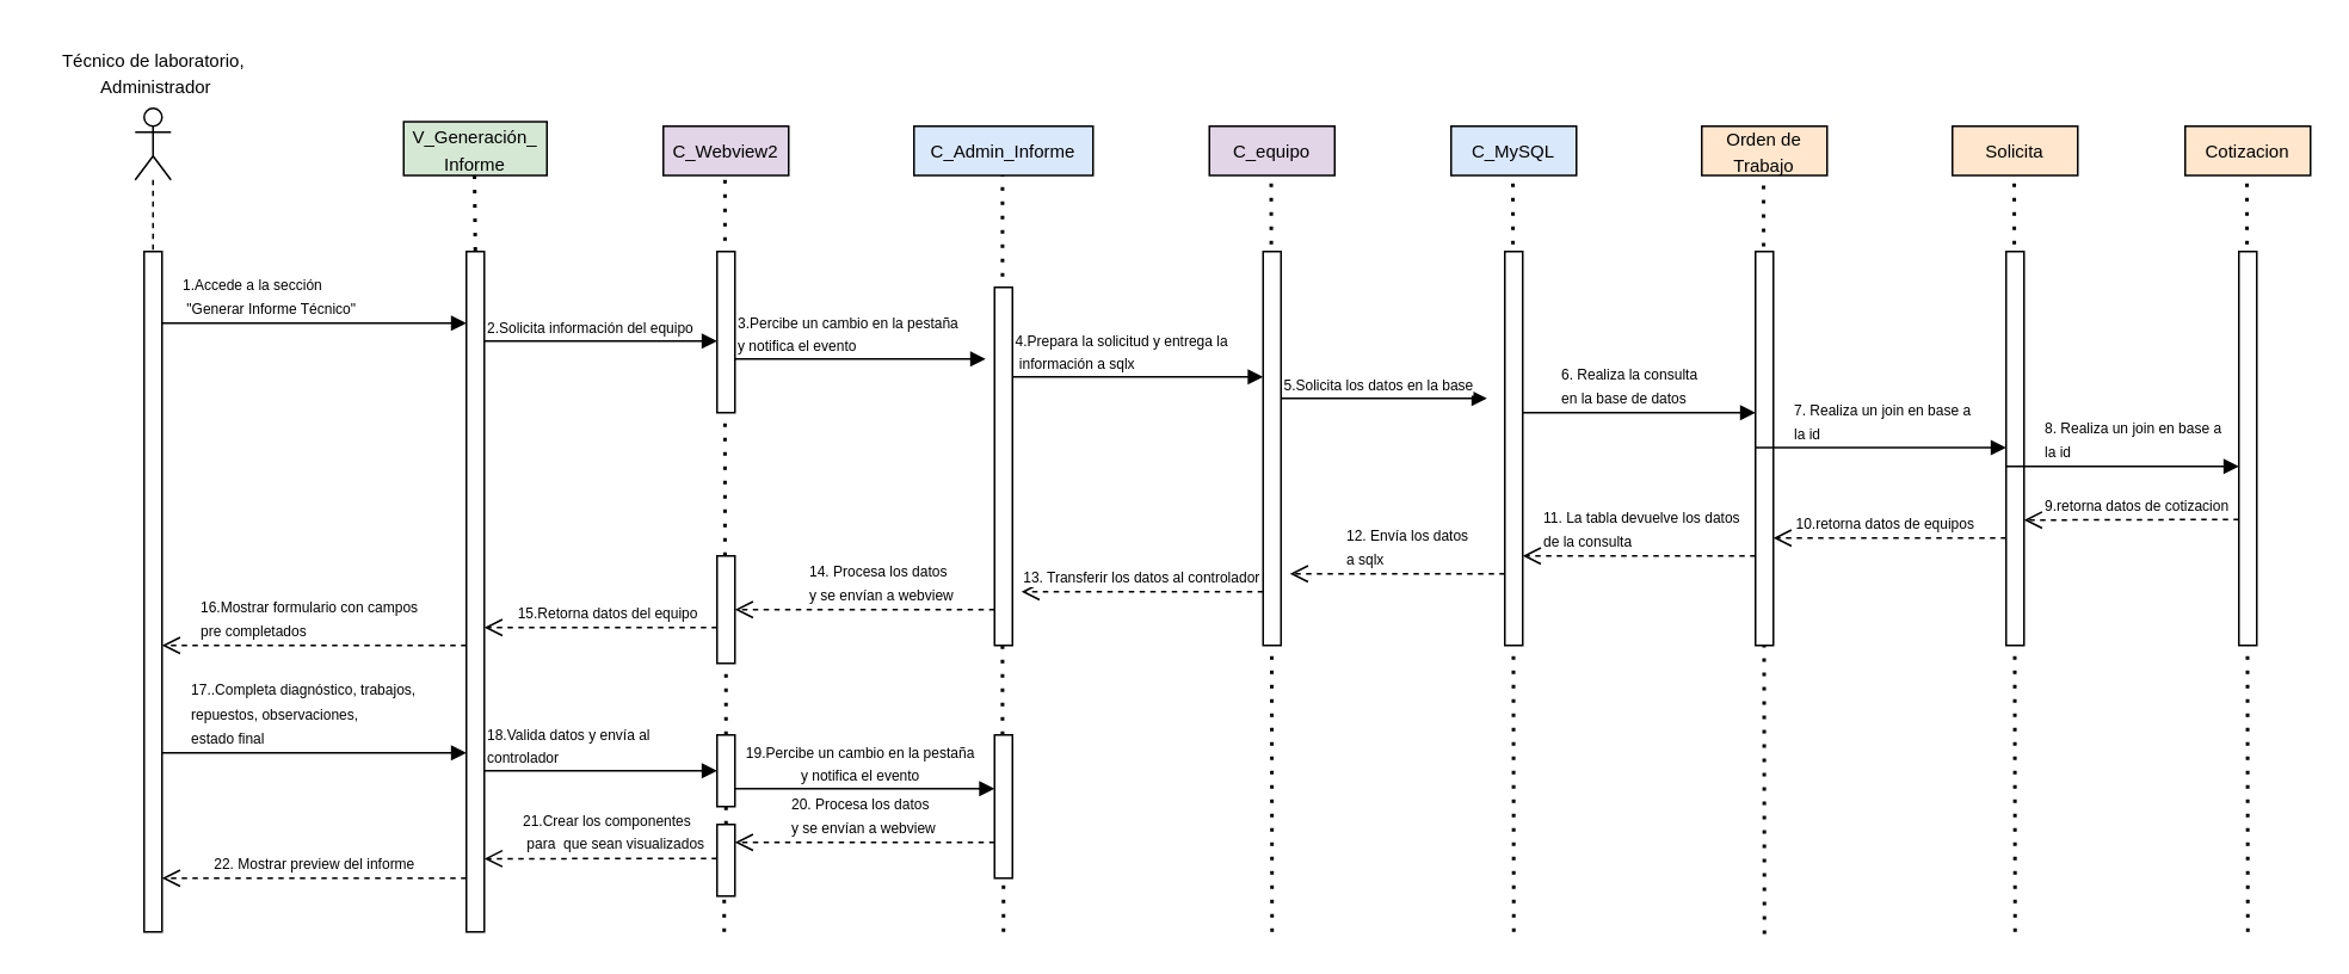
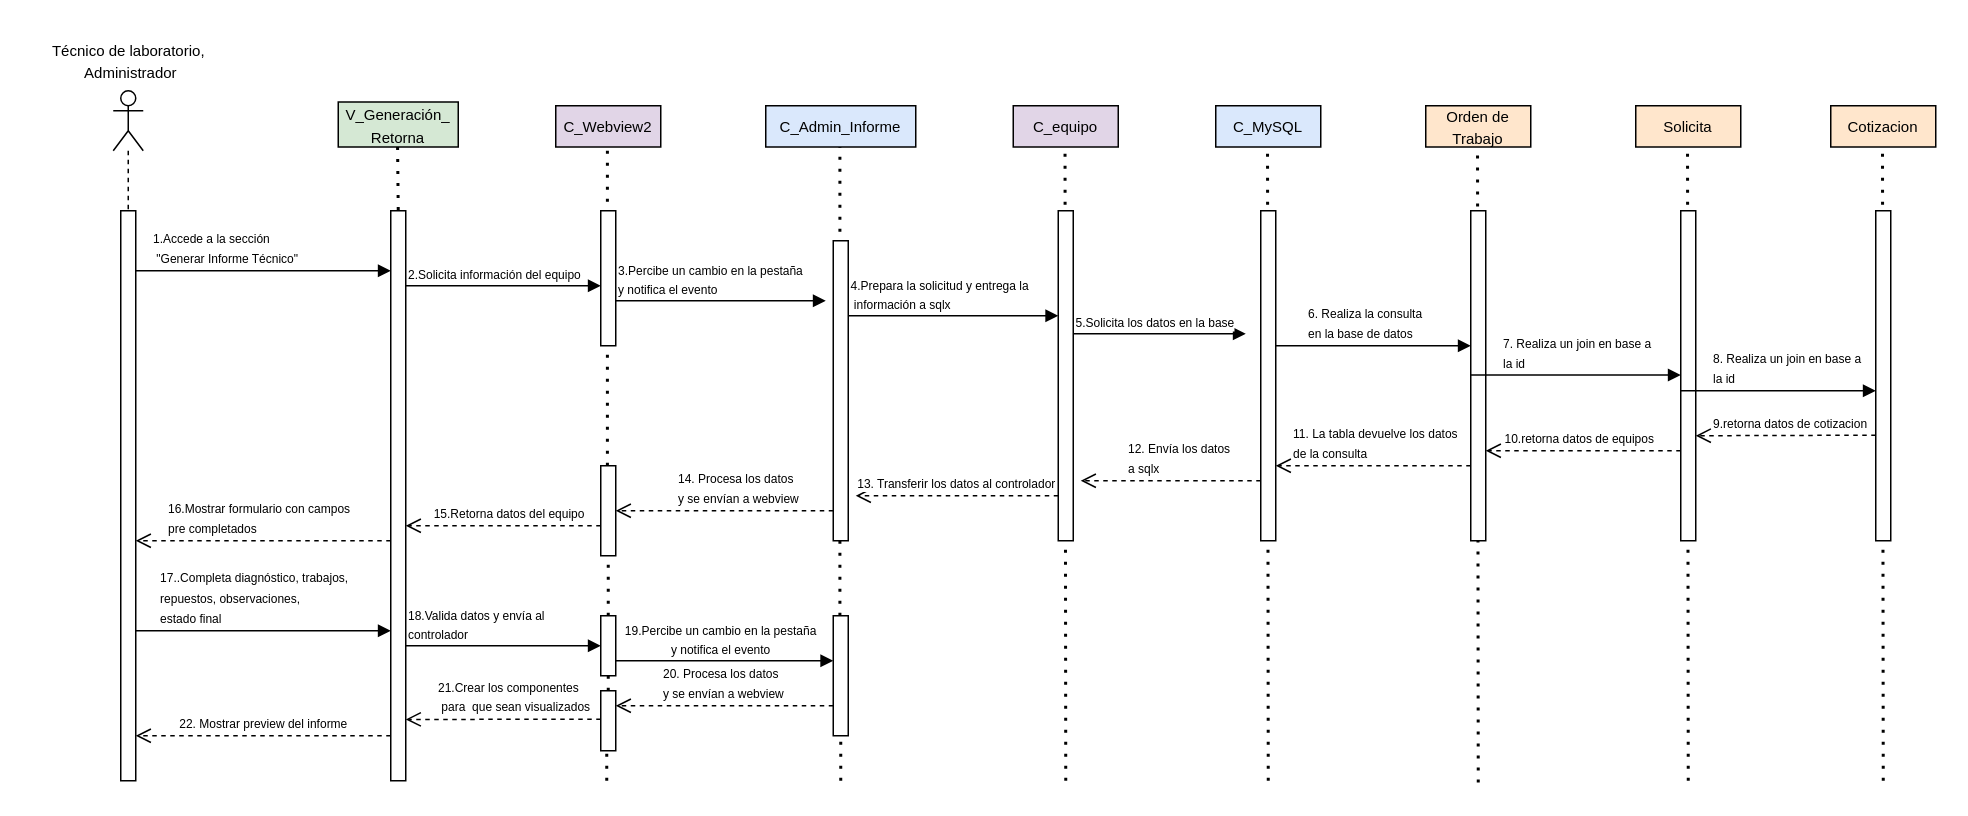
- <mxCell id="12" value="&lt;div&gt;&lt;font style=&quot;font-size: 10px;&quot;&gt;V_Generación_&lt;/font&gt;&lt;/div&gt;&lt;div&gt;&lt;font style=&quot;font-size: 10px;&quot;&gt;Informe&lt;/font&gt;&lt;/div&gt;" style="html=1;whiteSpace=wrap;fillColor=#D5E8D4;" vertex="1" parent="1"><mxGeometry x="225" y="67.5" width="80" height="30" as="geometry" /></mxCell>
+ <mxCell id="12" value="&lt;div&gt;&lt;font style=&quot;font-size: 10px;&quot;&gt;V_Generación_&lt;/font&gt;&lt;/div&gt;&lt;div&gt;&lt;font style=&quot;font-size: 10px;&quot;&gt;Retorna&lt;/font&gt;&lt;/div&gt;" style="html=1;whiteSpace=wrap;fillColor=#D5E8D4;" vertex="1" parent="1"><mxGeometry x="225" y="67.5" width="80" height="30" as="geometry" /></mxCell>
